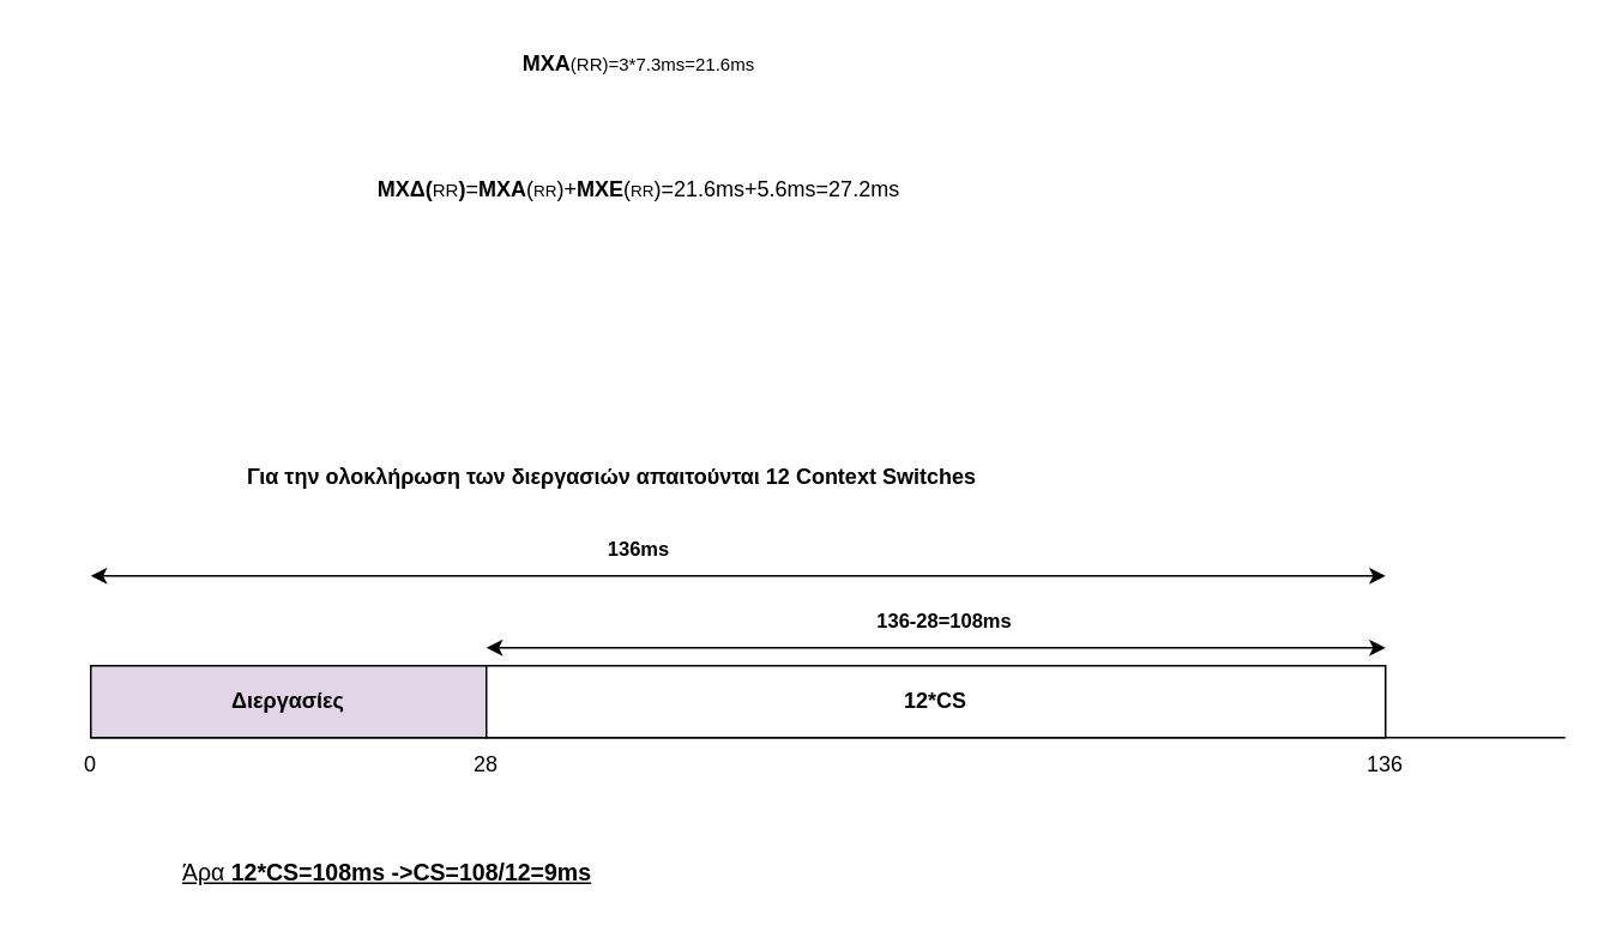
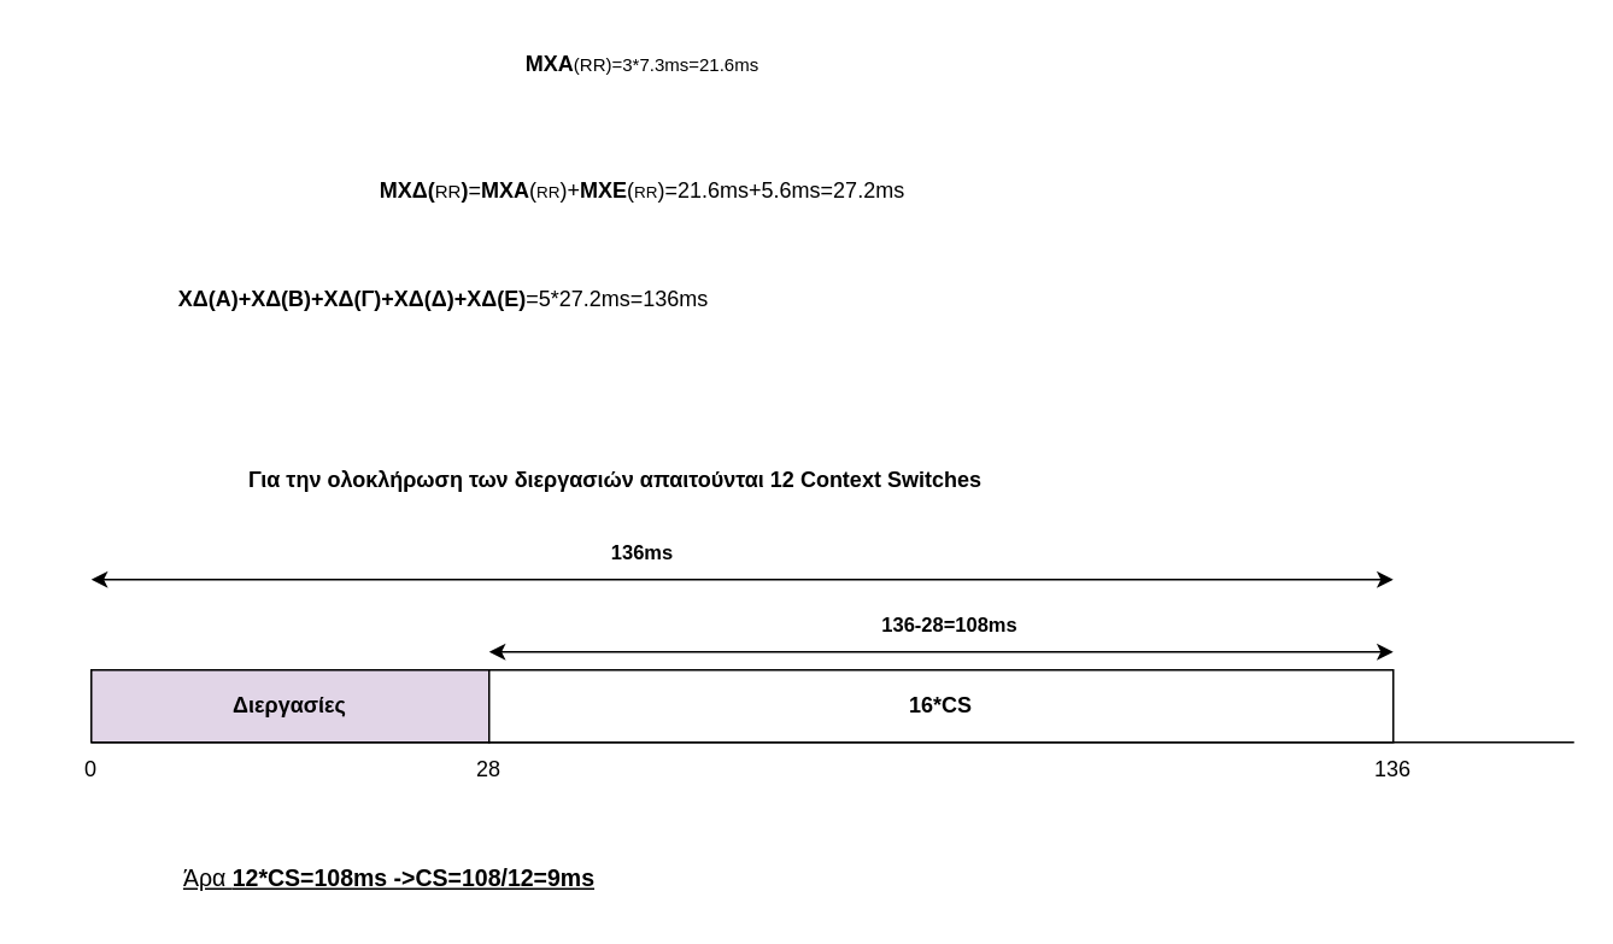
+ <mxCell id="11" value="&lt;font style=&quot;&quot;&gt;&lt;span style=&quot;font-size: 12px;&quot;&gt;&lt;b&gt;ΧΔ(Α)+ΧΔ(Β)+ΧΔ(Γ)+ΧΔ(Δ)+ΧΔ(Ε)&lt;/b&gt;=5*27.2ms=136ms&lt;/span&gt;&lt;/font&gt;" style="text;html=1;strokeColor=none;fillColor=none;align=center;verticalAlign=middle;whiteSpace=wrap;rounded=0;fontSize=12;" vertex="1" parent="1"><mxGeometry x="50" y="150" width="390" height="30" as="geometry" /></mxCell>
- <mxCell id="6" value="&lt;b&gt;12*CS&lt;/b&gt;" style="rounded=0;whiteSpace=wrap;html=1;" vertex="1" parent="1"><mxGeometry x="270" y="370" width="500" height="40" as="geometry" /></mxCell>
+ <mxCell id="6" value="&lt;b&gt;16*CS&lt;/b&gt;" style="rounded=0;whiteSpace=wrap;html=1;" vertex="1" parent="1"><mxGeometry x="270" y="370" width="500" height="40" as="geometry" /></mxCell>
